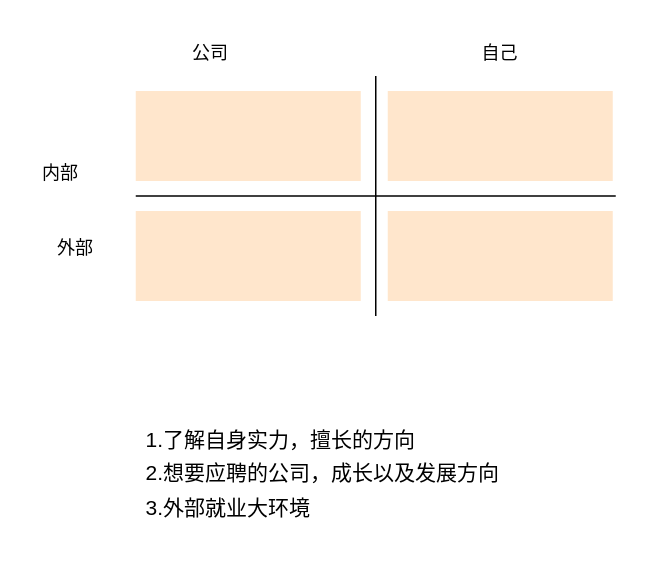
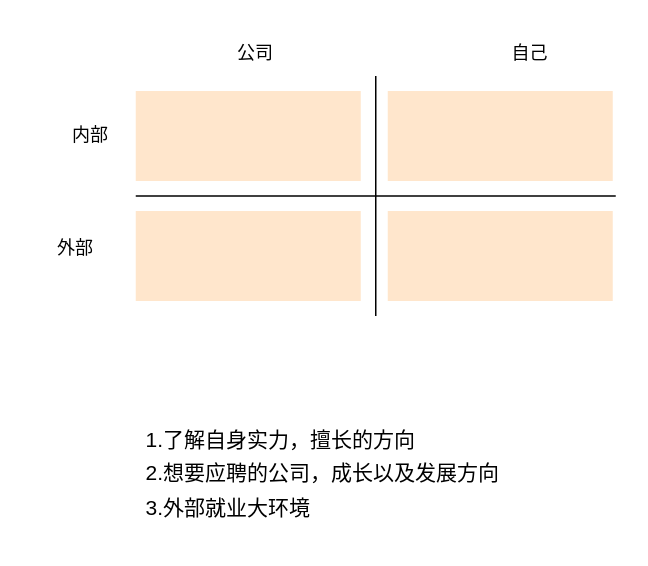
- <mxCell id="5" value="公司" style="text;html=1;align=center;verticalAlign=middle;whiteSpace=wrap;rounded=0;" parent="1" vertex="1"><mxGeometry x="110" y="20" width="60" height="30" as="geometry" /></mxCell>
+ <mxCell id="5" value="公司" style="text;html=1;align=center;verticalAlign=middle;whiteSpace=wrap;rounded=0;" parent="1" vertex="1"><mxGeometry x="140" y="20" width="60" height="30" as="geometry" /></mxCell>
- <mxCell id="4" value="自己" style="text;html=1;align=center;verticalAlign=middle;whiteSpace=wrap;rounded=0;" parent="1" vertex="1"><mxGeometry x="303" y="20" width="60" height="30" as="geometry" /></mxCell>
+ <mxCell id="4" value="自己" style="text;html=1;align=center;verticalAlign=middle;whiteSpace=wrap;rounded=0;" parent="1" vertex="1"><mxGeometry x="323" y="20" width="60" height="30" as="geometry" /></mxCell>
- <mxCell id="6" value="内部" style="text;html=1;align=center;verticalAlign=middle;whiteSpace=wrap;rounded=0;" parent="1" vertex="1"><mxGeometry x="10" y="100" width="60" height="30" as="geometry" /></mxCell>
+ <mxCell id="6" value="内部" style="text;html=1;align=center;verticalAlign=middle;whiteSpace=wrap;rounded=0;" parent="1" vertex="1"><mxGeometry x="30" y="75" width="60" height="30" as="geometry" /></mxCell>
